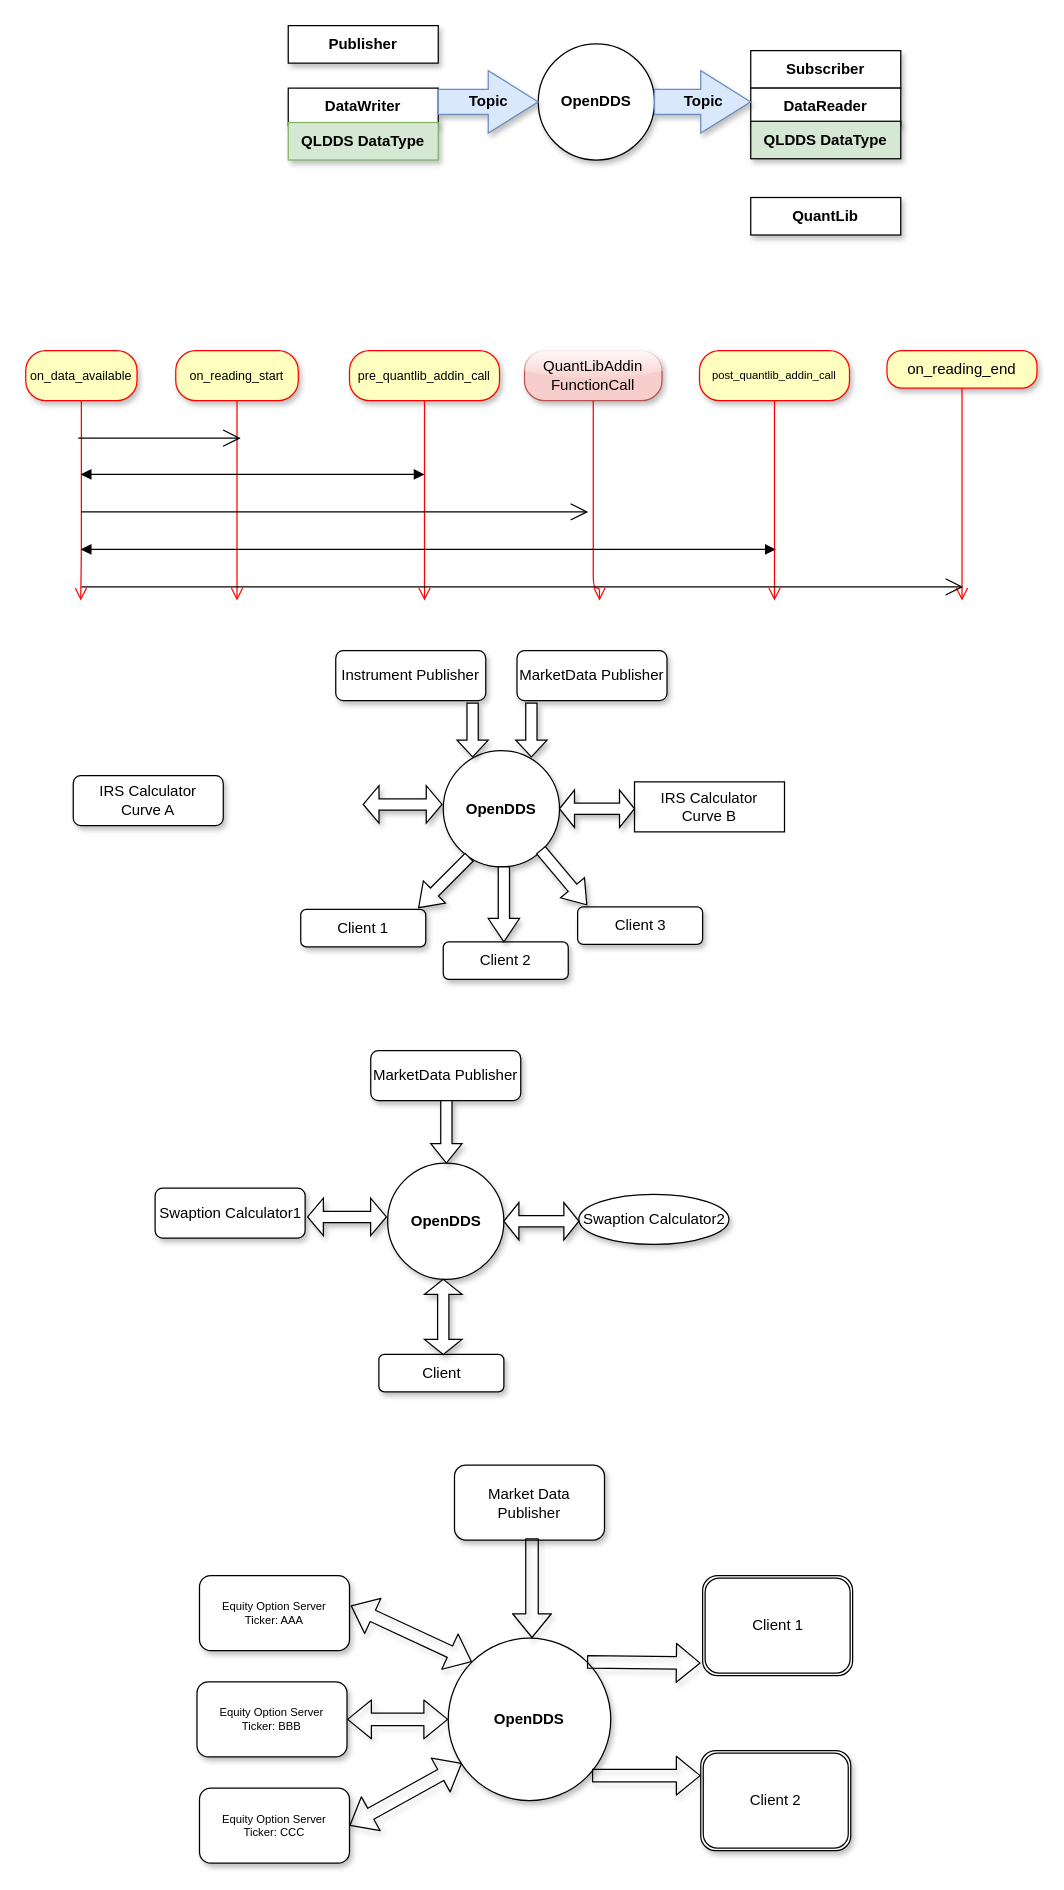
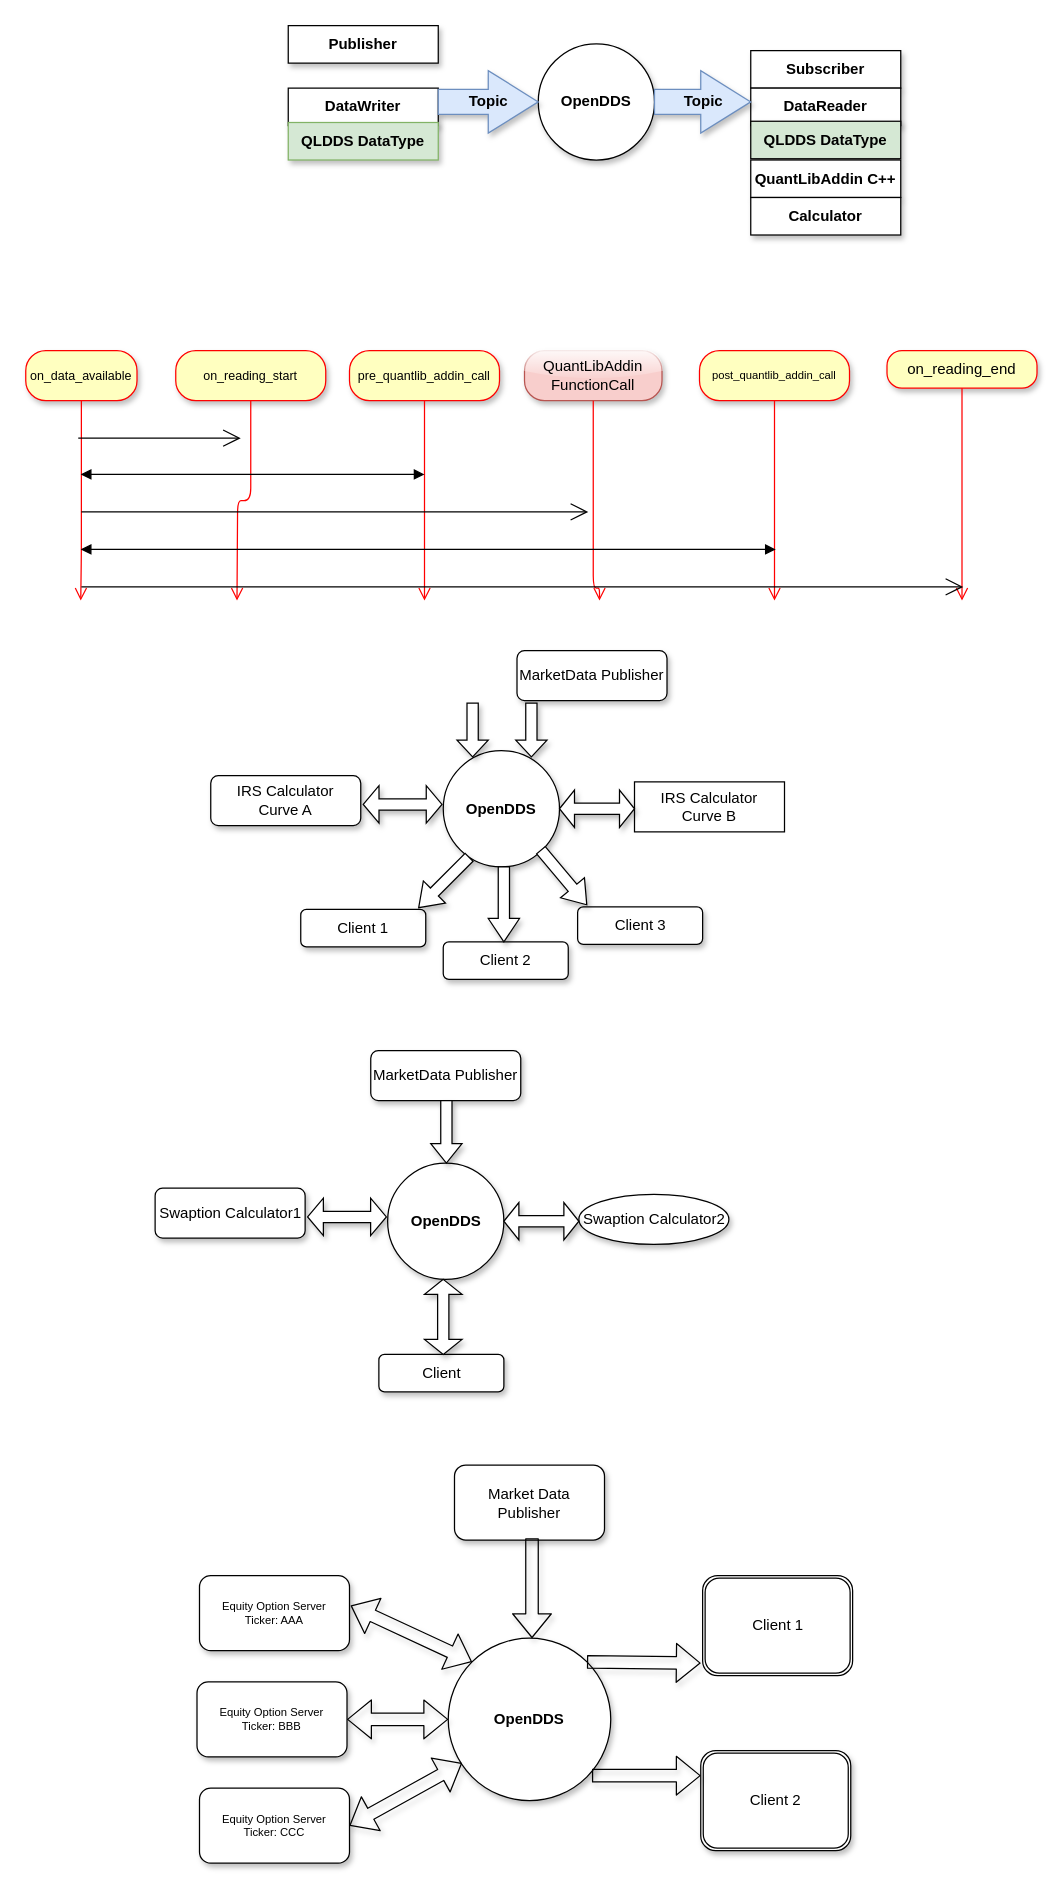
+ <mxCell id="10" value="&lt;b&gt;QuantLibAddin C++&lt;/b&gt;" style="rounded=0;whiteSpace=wrap;html=1;strokeColor=#000000;shadow=1;" vertex="1" parent="1"><mxGeometry x="600" y="127.5" width="120" height="30" as="geometry" /></mxCell>
- <mxCell id="11" value="&lt;b&gt;QuantLib&lt;/b&gt;" style="rounded=0;whiteSpace=wrap;html=1;shadow=1;" vertex="1" parent="1"><mxGeometry x="600" y="157.5" width="120" height="30" as="geometry" /></mxCell>
+ <mxCell id="11" value="&lt;b&gt;Calculator&lt;/b&gt;" style="rounded=0;whiteSpace=wrap;html=1;shadow=1;" vertex="1" parent="1"><mxGeometry x="600" y="157.5" width="120" height="30" as="geometry" /></mxCell>
- <mxCell id="15" value="on_reading_start" style="rounded=1;whiteSpace=wrap;html=1;arcSize=40;fontColor=#000000;fillColor=#ffffc0;strokeColor=#ff0000;shadow=1;glass=0;comic=0;fontSize=10;" vertex="1" parent="1"><mxGeometry x="140" y="280" width="98" height="40" as="geometry" /></mxCell>
+ <mxCell id="15" value="on_reading_start" style="rounded=1;whiteSpace=wrap;html=1;arcSize=40;fontColor=#000000;fillColor=#ffffc0;strokeColor=#ff0000;shadow=1;glass=0;comic=0;fontSize=10;" vertex="1" parent="1"><mxGeometry x="140" y="280" width="120" height="40" as="geometry" /></mxCell>
- <mxCell id="30" value="&lt;font style=&quot;font-size: 12px&quot;&gt;Instrument Publisher&lt;/font&gt;" style="rounded=1;whiteSpace=wrap;html=1;shadow=1;glass=0;comic=0;strokeColor=#000000;fontSize=9;" vertex="1" parent="1"><mxGeometry x="268" y="520" width="120" height="40" as="geometry" /></mxCell>
- <mxCell id="33" value="&lt;font style=&quot;font-size: 12px&quot;&gt;IRS Calculator&lt;br&gt;Curve A&lt;br&gt;&lt;/font&gt;" style="rounded=1;whiteSpace=wrap;html=1;shadow=1;glass=0;comic=0;strokeColor=#000000;fontSize=9;" vertex="1" parent="1"><mxGeometry x="58" y="620" width="120" height="40" as="geometry" /></mxCell>
+ <mxCell id="33" value="&lt;font style=&quot;font-size: 12px&quot;&gt;IRS Calculator&lt;br&gt;Curve A&lt;br&gt;&lt;/font&gt;" style="rounded=1;whiteSpace=wrap;html=1;shadow=1;glass=0;comic=0;strokeColor=#000000;fontSize=9;" vertex="1" parent="1"><mxGeometry x="168" y="620" width="120" height="40" as="geometry" /></mxCell>
